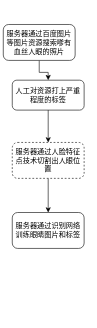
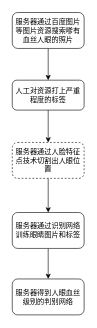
- <mxCell id="3" value="服务器通过百度图片等图片资源搜索嗲有血丝人眼的照片" style="rounded=1;whiteSpace=wrap;html=1;" vertex="1" parent="1"><mxGeometry x="5" y="40" width="120" height="60" as="geometry" /></mxCell>
+ <mxCell id="3" value="服务器通过百度图片等图片资源搜索嗲有血丝人眼的照片" style="rounded=1;whiteSpace=wrap;html=1;" vertex="1" parent="1"><mxGeometry x="20" y="20" width="120" height="60" as="geometry" /></mxCell>
+ <mxCell id="8" style="edgeStyle=orthogonalEdgeStyle;rounded=0;orthogonalLoop=1;jettySize=auto;html=1;exitX=0.5;exitY=1;exitDx=0;exitDy=0;" edge="1" parent="1" source="9" target="10"><mxGeometry relative="1" as="geometry" /></mxCell>
+ <mxCell id="10" value="服务器得到人眼血丝级别的判别网络" style="rounded=1;whiteSpace=wrap;html=1;" vertex="1" parent="1"><mxGeometry x="20" y="465" width="120" height="60" as="geometry" /></mxCell>
